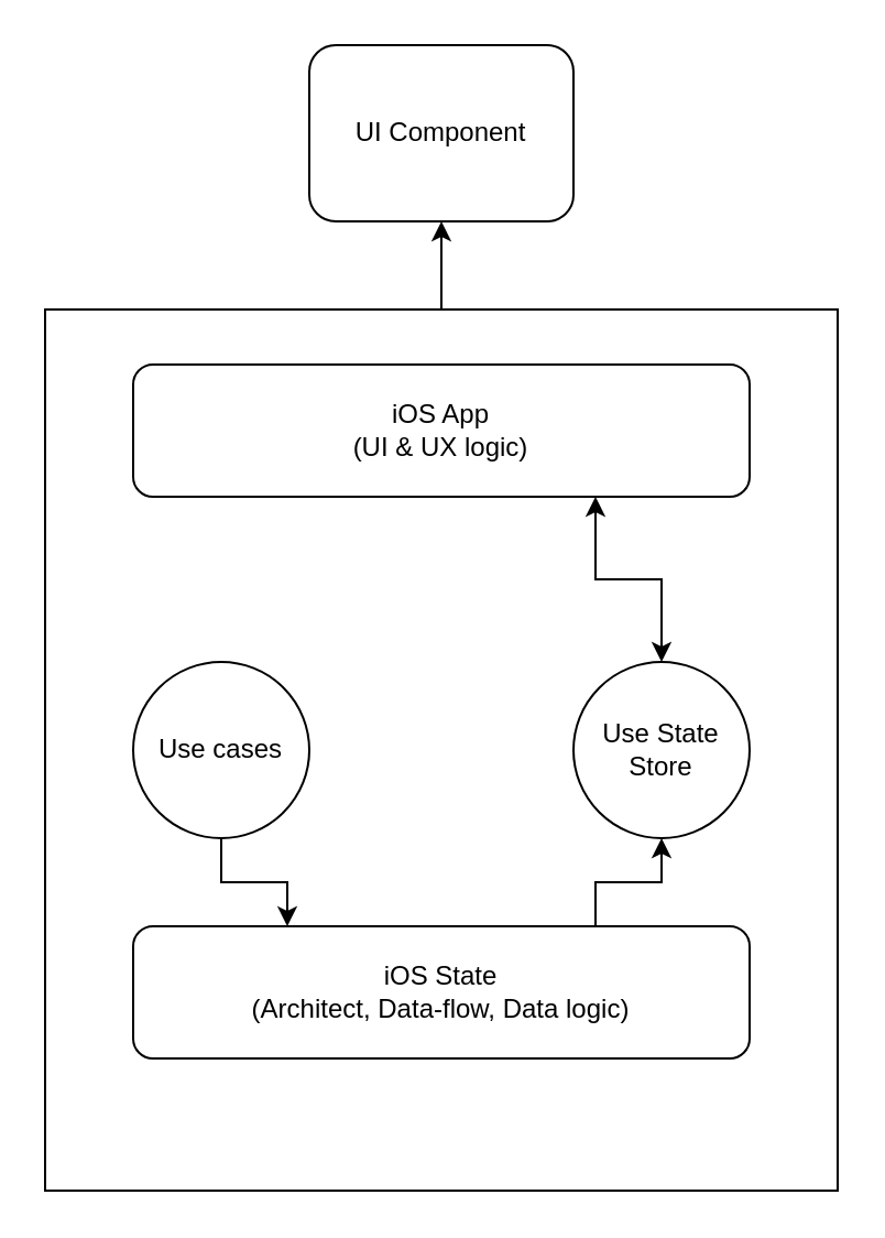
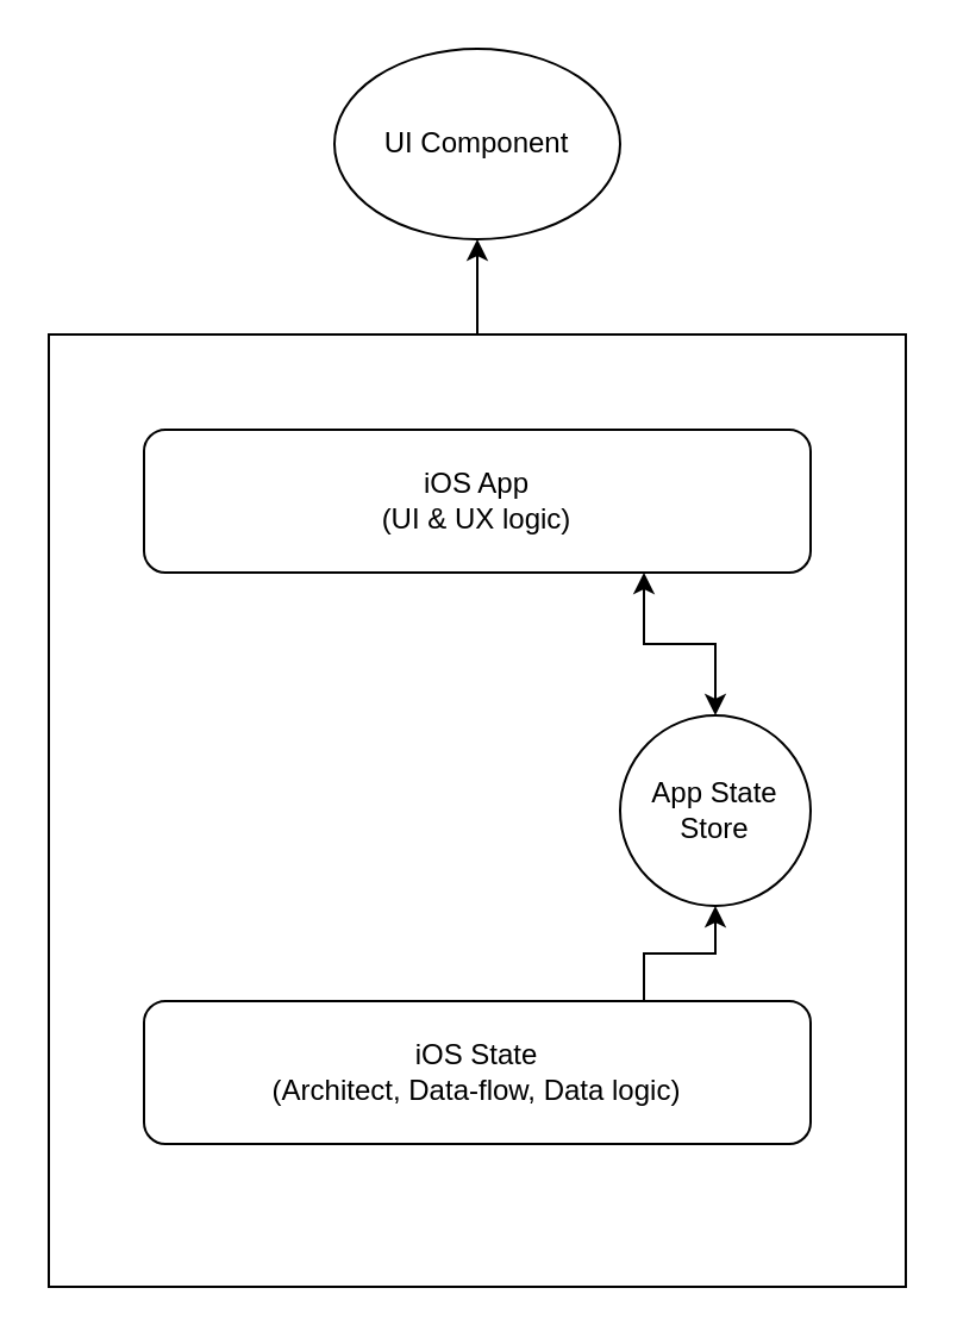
- <mxCell id="2" value="UI Component" style="rounded=1;whiteSpace=wrap;html=1;" vertex="1" parent="1"><mxGeometry x="140" y="20" width="120" height="80" as="geometry" /></mxCell>
+ <mxCell id="2" value="UI Component" style="ellipse;whiteSpace=wrap;html=1;" vertex="1" parent="1"><mxGeometry x="140" y="20" width="120" height="80" as="geometry" /></mxCell>
- <mxCell id="6" value="iOS App&lt;br&gt;(UI &amp;amp; UX logic)" style="rounded=1;whiteSpace=wrap;html=1;" vertex="1" parent="1"><mxGeometry x="60" y="165" width="280" height="60" as="geometry" /></mxCell>
+ <mxCell id="6" value="iOS App&lt;br&gt;(UI &amp;amp; UX logic)" style="rounded=1;whiteSpace=wrap;html=1;" vertex="1" parent="1"><mxGeometry x="60" y="180" width="280" height="60" as="geometry" /></mxCell>
- <mxCell id="8" value="Use cases" style="ellipse;whiteSpace=wrap;html=1;aspect=fixed;" vertex="1" parent="1"><mxGeometry x="60" y="300" width="80" height="80" as="geometry" /></mxCell>
- <mxCell id="9" value="Use State&lt;br&gt;Store" style="ellipse;whiteSpace=wrap;html=1;aspect=fixed;" vertex="1" parent="1"><mxGeometry x="260" y="300" width="80" height="80" as="geometry" /></mxCell>
+ <mxCell id="9" value="App State&lt;br&gt;Store" style="ellipse;whiteSpace=wrap;html=1;aspect=fixed;" vertex="1" parent="1"><mxGeometry x="260" y="300" width="80" height="80" as="geometry" /></mxCell>
- <mxCell id="7" style="edgeStyle=orthogonalEdgeStyle;rounded=0;orthogonalLoop=1;jettySize=auto;html=1;startArrow=none;startFill=0;entryX=0.25;entryY=0;entryDx=0;entryDy=0;" edge="1" parent="1" source="8" target="11"><mxGeometry relative="1" as="geometry" /></mxCell>
